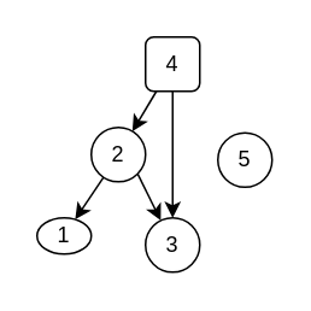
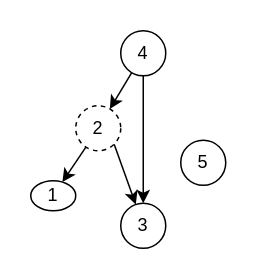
- <mxCell id="4" value="4" style="whiteSpace=wrap;html=1;aspect=fixed;rounded=1;" vertex="1" parent="1"><mxGeometry x="80" y="20" width="30" height="30" as="geometry" /></mxCell>
+ <mxCell id="4" value="4" style="ellipse;whiteSpace=wrap;html=1;aspect=fixed;" vertex="1" parent="1"><mxGeometry x="80" y="20" width="30" height="30" as="geometry" /></mxCell>
- <mxCell id="7" value="2" style="ellipse;whiteSpace=wrap;html=1;aspect=fixed;" vertex="1" parent="1"><mxGeometry x="50" y="70" width="30" height="30" as="geometry" /></mxCell>
+ <mxCell id="7" value="2" style="ellipse;whiteSpace=wrap;html=1;aspect=fixed;dashed=1;" vertex="1" parent="1"><mxGeometry x="50" y="70" width="30" height="30" as="geometry" /></mxCell>
- <mxCell id="8" value="5" style="ellipse;whiteSpace=wrap;html=1;aspect=fixed;" vertex="1" parent="1"><mxGeometry x="120" y="73" width="30" height="30" as="geometry" /></mxCell>
+ <mxCell id="8" value="5" style="ellipse;whiteSpace=wrap;html=1;aspect=fixed;" vertex="1" parent="1"><mxGeometry x="120" y="93" width="30" height="30" as="geometry" /></mxCell>
- <mxCell id="10" value="3" style="ellipse;whiteSpace=wrap;html=1;aspect=fixed;" vertex="1" parent="1"><mxGeometry x="80" y="120" width="30" height="30" as="geometry" /></mxCell>
+ <mxCell id="10" value="3" style="ellipse;whiteSpace=wrap;html=1;aspect=fixed;" vertex="1" parent="1"><mxGeometry x="80" y="135" width="30" height="30" as="geometry" /></mxCell>
